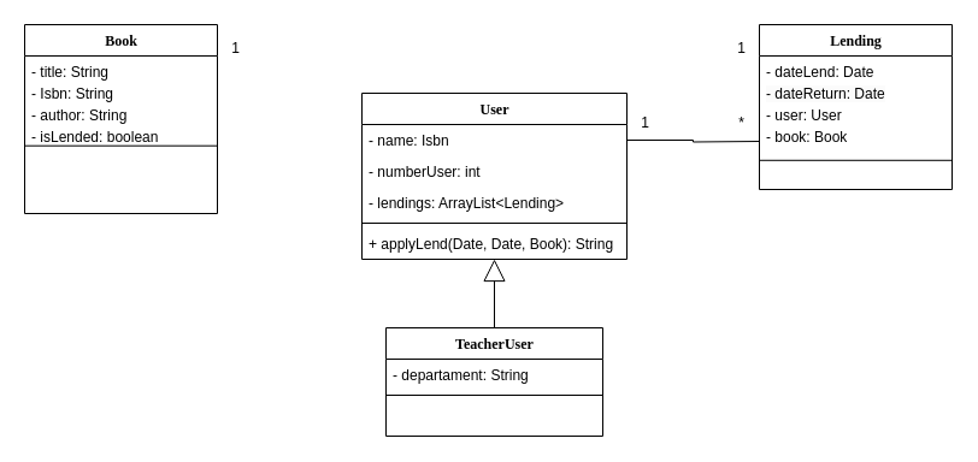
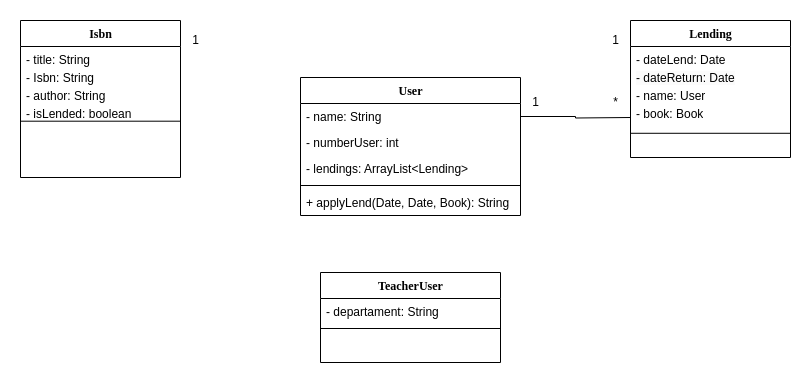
- <mxCell id="13" value="Book" style="swimlane;html=1;fontStyle=1;align=center;verticalAlign=top;childLayout=stackLayout;horizontal=1;startSize=26;horizontalStack=0;resizeParent=1;resizeLast=0;collapsible=1;marginBottom=0;swimlaneFillColor=#ffffff;rounded=0;shadow=0;comic=0;labelBackgroundColor=none;strokeWidth=1;fillColor=none;fontFamily=Verdana;fontSize=12" parent="12" vertex="1"><mxGeometry width="160" height="157" as="geometry" /></mxCell>
+ <mxCell id="13" value="Isbn" style="swimlane;html=1;fontStyle=1;align=center;verticalAlign=top;childLayout=stackLayout;horizontal=1;startSize=26;horizontalStack=0;resizeParent=1;resizeLast=0;collapsible=1;marginBottom=0;swimlaneFillColor=#ffffff;rounded=0;shadow=0;comic=0;labelBackgroundColor=none;strokeWidth=1;fillColor=none;fontFamily=Verdana;fontSize=12" parent="12" vertex="1"><mxGeometry width="160" height="157" as="geometry" /></mxCell>
- <mxCell id="24" value="- user: User" style="text;html=1;strokeColor=none;fillColor=none;align=left;verticalAlign=top;spacingLeft=4;spacingRight=4;whiteSpace=wrap;overflow=hidden;rotatable=0;points=[[0,0.5],[1,0.5]];portConstraint=eastwest;" vertex="1" parent="21"><mxGeometry y="62.162" width="160" height="18.081" as="geometry" /></mxCell>
+ <mxCell id="24" value="- name: User" style="text;html=1;strokeColor=none;fillColor=none;align=left;verticalAlign=top;spacingLeft=4;spacingRight=4;whiteSpace=wrap;overflow=hidden;rotatable=0;points=[[0,0.5],[1,0.5]];portConstraint=eastwest;" vertex="1" parent="21"><mxGeometry y="62.162" width="160" height="18.081" as="geometry" /></mxCell>
- <mxCell id="3" value="- name: Isbn" style="text;html=1;strokeColor=none;fillColor=none;align=left;verticalAlign=top;spacingLeft=4;spacingRight=4;whiteSpace=wrap;overflow=hidden;rotatable=0;points=[[0,0.5],[1,0.5]];portConstraint=eastwest;" parent="2" vertex="1"><mxGeometry y="26" width="220" height="26" as="geometry" /></mxCell>
+ <mxCell id="3" value="- name: String" style="text;html=1;strokeColor=none;fillColor=none;align=left;verticalAlign=top;spacingLeft=4;spacingRight=4;whiteSpace=wrap;overflow=hidden;rotatable=0;points=[[0,0.5],[1,0.5]];portConstraint=eastwest;" parent="2" vertex="1"><mxGeometry y="26" width="220" height="26" as="geometry" /></mxCell>
- <mxCell id="8" style="edgeStyle=orthogonalEdgeStyle;html=1;labelBackgroundColor=none;startFill=0;startSize=8;endArrow=block;endFill=0;endSize=16;fontFamily=Verdana;fontSize=12;exitX=0.5;exitY=0;exitDx=0;exitDy=0;entryX=0.5;entryY=1;entryDx=0;entryDy=0;" parent="1" source="9" target="2" edge="1"><mxGeometry relative="1" as="geometry"><Array as="points" /><mxPoint x="300" y="447" as="sourcePoint" /><mxPoint x="380" y="367" as="targetPoint" /></mxGeometry></mxCell>
